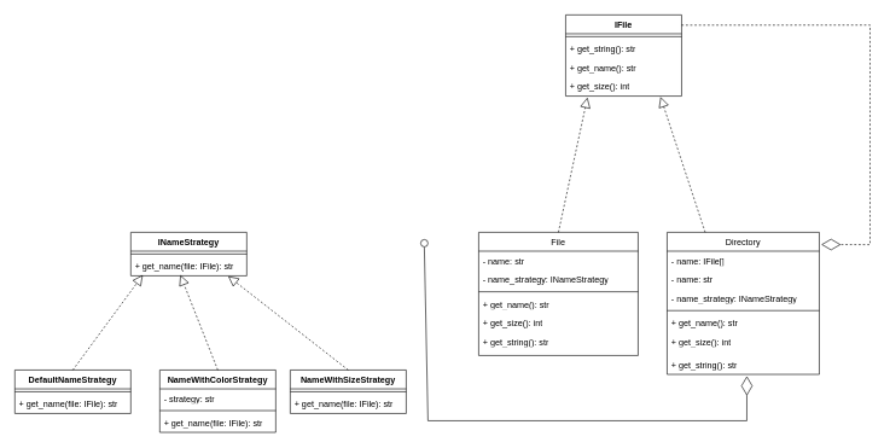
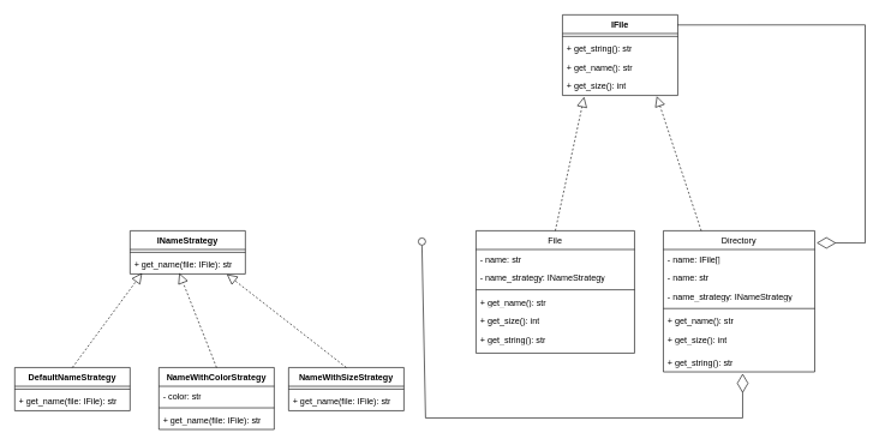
- <mxCell id="40" value="" style="endArrow=diamondThin;endFill=0;endSize=24;html=1;rounded=0;entryX=1.013;entryY=0.086;entryDx=0;entryDy=0;entryPerimeter=0;exitX=0.999;exitY=0.126;exitDx=0;exitDy=0;exitPerimeter=0;dashed=1;" edge="1" parent="1" source="10" target="2"><mxGeometry width="160" relative="1" as="geometry"><mxPoint x="740" y="640" as="sourcePoint" /><mxPoint x="900" y="640" as="targetPoint" /><Array as="points"><mxPoint x="1200" y="34" /><mxPoint x="1200" y="337" /></Array></mxGeometry></mxCell>
+ <mxCell id="40" value="" style="endArrow=diamondThin;endFill=0;endSize=24;html=1;rounded=0;entryX=1.013;entryY=0.086;entryDx=0;entryDy=0;entryPerimeter=0;exitX=0.999;exitY=0.126;exitDx=0;exitDy=0;exitPerimeter=0;" edge="1" parent="1" source="10" target="2"><mxGeometry width="160" relative="1" as="geometry"><mxPoint x="740" y="640" as="sourcePoint" /><mxPoint x="900" y="640" as="targetPoint" /><Array as="points"><mxPoint x="1200" y="34" /><mxPoint x="1200" y="337" /></Array></mxGeometry></mxCell>
- <mxCell id="31" value="- strategy: str" style="text;strokeColor=none;fillColor=none;align=left;verticalAlign=top;spacingLeft=4;spacingRight=4;overflow=hidden;rotatable=0;points=[[0,0.5],[1,0.5]];portConstraint=eastwest;whiteSpace=wrap;html=1;" vertex="1" parent="30"><mxGeometry y="26" width="160" height="26" as="geometry" /></mxCell>
+ <mxCell id="31" value="- color: str" style="text;strokeColor=none;fillColor=none;align=left;verticalAlign=top;spacingLeft=4;spacingRight=4;overflow=hidden;rotatable=0;points=[[0,0.5],[1,0.5]];portConstraint=eastwest;whiteSpace=wrap;html=1;" vertex="1" parent="30"><mxGeometry y="26" width="160" height="26" as="geometry" /></mxCell>
